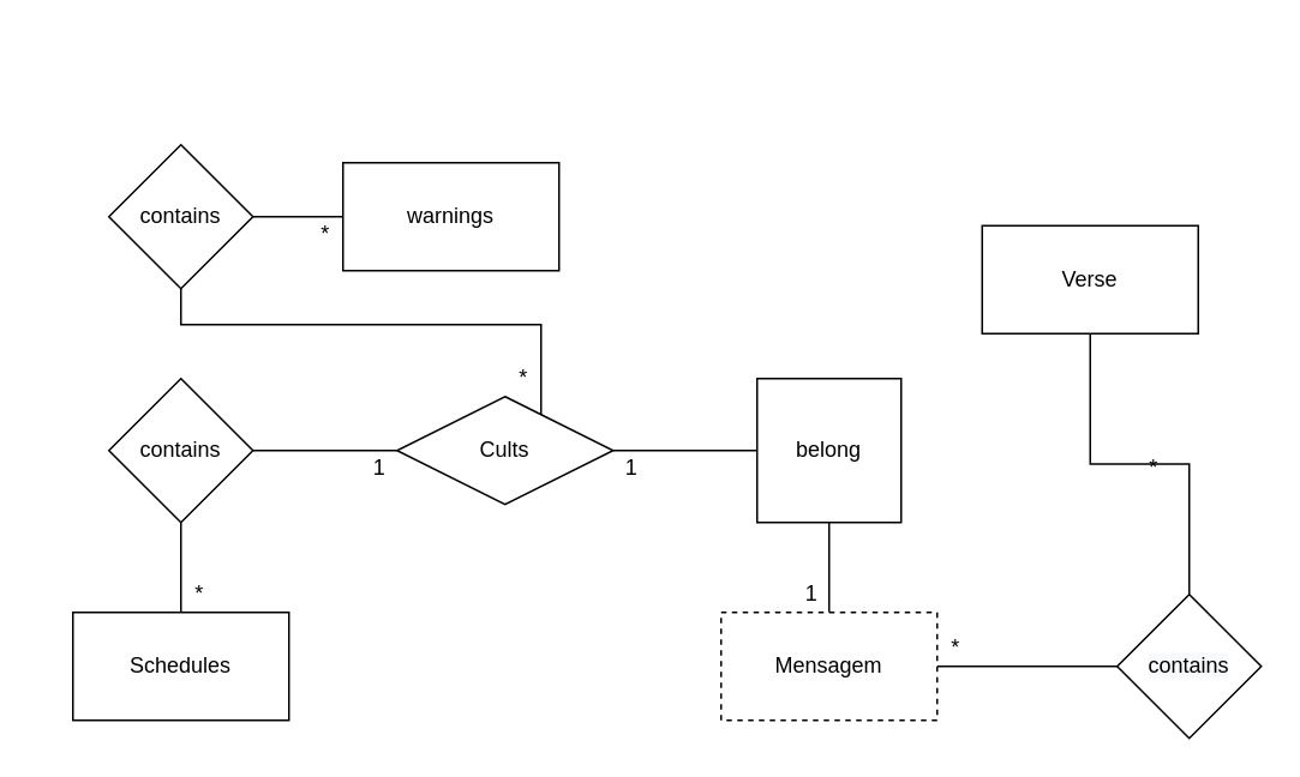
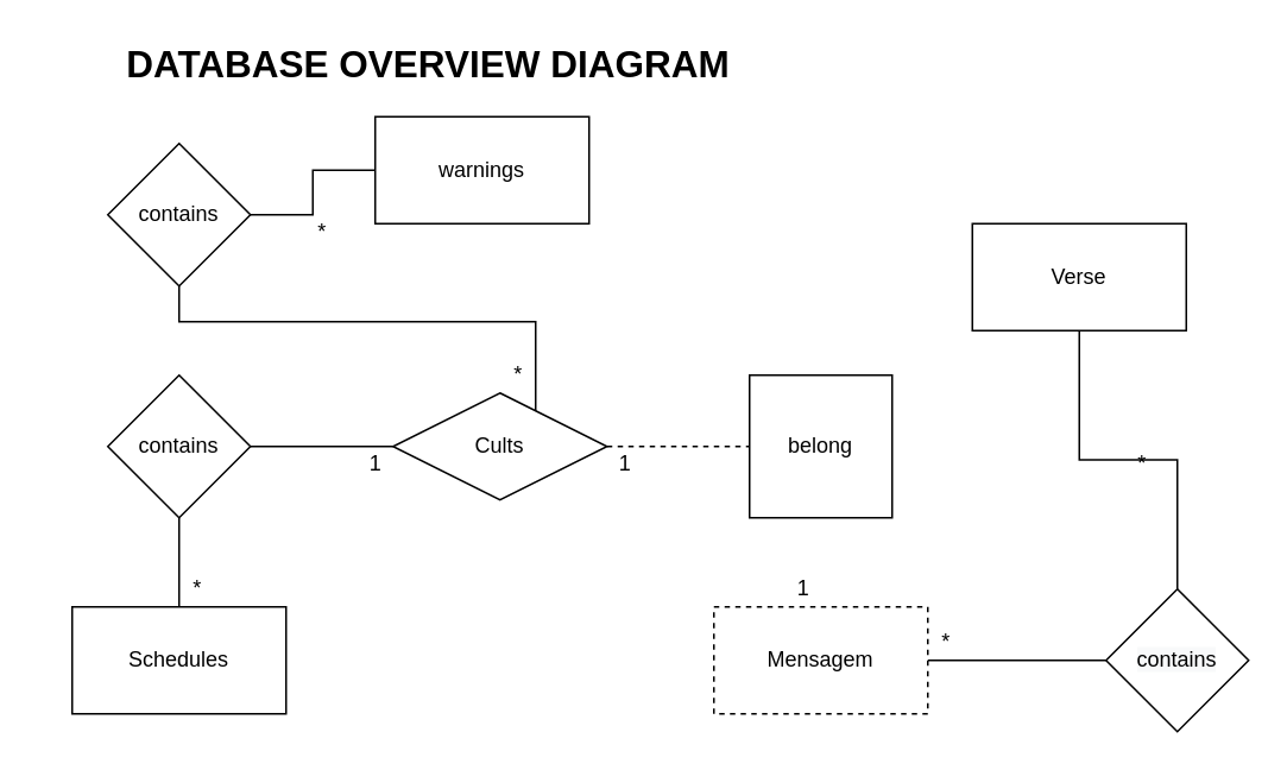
+ <mxCell id="27" value="DATABASE OVERVIEW DIAGRAM" style="text;html=1;strokeColor=none;fillColor=none;align=center;verticalAlign=middle;whiteSpace=wrap;rounded=0;fontStyle=1;fontSize=21;" parent="1" vertex="1"><mxGeometry x="20" y="20" width="440" height="30" as="geometry" /></mxCell>
- <mxCell id="13" value="warnings" style="whiteSpace=wrap;html=1;rounded=0;" parent="1" vertex="1"><mxGeometry x="190" y="90" width="120" height="60" as="geometry" /></mxCell>
+ <mxCell id="13" value="warnings" style="whiteSpace=wrap;html=1;rounded=0;" parent="1" vertex="1"><mxGeometry x="210" y="65" width="120" height="60" as="geometry" /></mxCell>
- <mxCell id="2" value="" style="edgeStyle=orthogonalEdgeStyle;rounded=0;orthogonalLoop=1;jettySize=auto;html=1;endArrow=none;endFill=0;" parent="1" source="5" target="7" edge="1"><mxGeometry relative="1" as="geometry" /></mxCell>
+ <mxCell id="2" value="" style="edgeStyle=orthogonalEdgeStyle;rounded=0;orthogonalLoop=1;jettySize=auto;html=1;endArrow=none;endFill=0;dashed=1;" parent="1" source="5" target="7" edge="1"><mxGeometry relative="1" as="geometry" /></mxCell>
- <mxCell id="6" value="" style="edgeStyle=orthogonalEdgeStyle;rounded=0;orthogonalLoop=1;jettySize=auto;html=1;endArrow=none;endFill=0;" parent="1" source="7" target="9" edge="1"><mxGeometry relative="1" as="geometry" /></mxCell>
